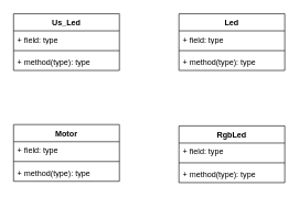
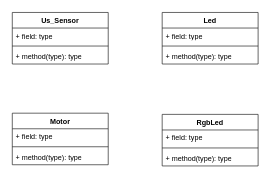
- <mxCell id="6" value="Us_Led" style="swimlane;fontStyle=1;align=center;verticalAlign=top;childLayout=stackLayout;horizontal=1;startSize=26;horizontalStack=0;resizeParent=1;resizeParentMax=0;resizeLast=0;collapsible=1;marginBottom=0;whiteSpace=wrap;html=1;" vertex="1" parent="1"><mxGeometry x="20" y="20" width="160" height="86" as="geometry" /></mxCell>
+ <mxCell id="6" value="Us_Sensor" style="swimlane;fontStyle=1;align=center;verticalAlign=top;childLayout=stackLayout;horizontal=1;startSize=26;horizontalStack=0;resizeParent=1;resizeParentMax=0;resizeLast=0;collapsible=1;marginBottom=0;whiteSpace=wrap;html=1;" vertex="1" parent="1"><mxGeometry x="20" y="20" width="160" height="86" as="geometry" /></mxCell>
